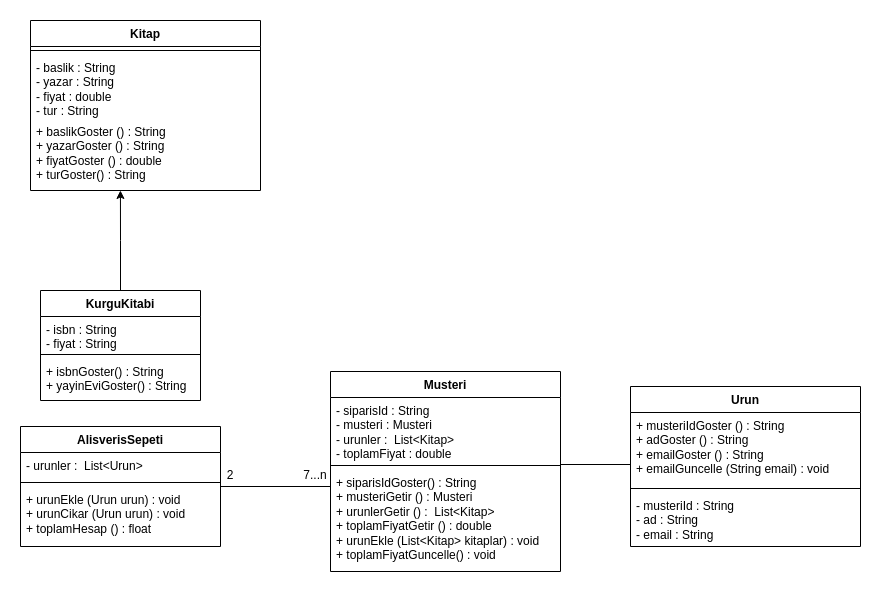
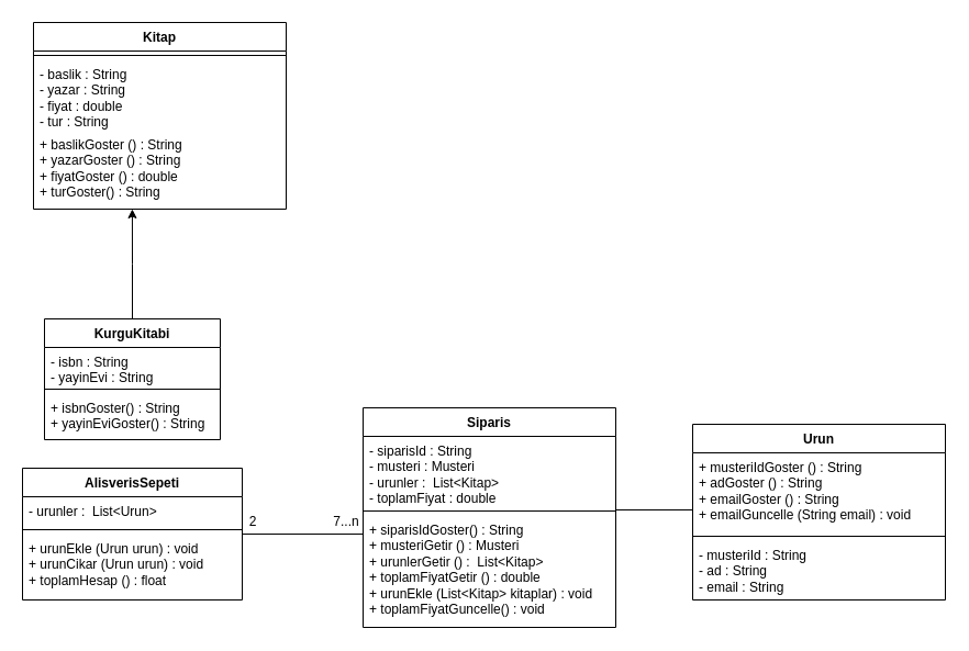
- <mxCell id="12" value="&lt;div&gt;- isbn : String&lt;/div&gt;&lt;div&gt;- fiyat : String&lt;/div&gt;" style="text;strokeColor=none;fillColor=none;align=left;verticalAlign=top;spacingLeft=4;spacingRight=4;overflow=hidden;rotatable=0;points=[[0,0.5],[1,0.5]];portConstraint=eastwest;whiteSpace=wrap;html=1;" parent="11" vertex="1"><mxGeometry y="26" width="160" height="34" as="geometry" /></mxCell>
+ <mxCell id="12" value="&lt;div&gt;- isbn : String&lt;/div&gt;&lt;div&gt;- yayinEvi : String&lt;/div&gt;" style="text;strokeColor=none;fillColor=none;align=left;verticalAlign=top;spacingLeft=4;spacingRight=4;overflow=hidden;rotatable=0;points=[[0,0.5],[1,0.5]];portConstraint=eastwest;whiteSpace=wrap;html=1;" parent="11" vertex="1"><mxGeometry y="26" width="160" height="34" as="geometry" /></mxCell>
- <mxCell id="19" value="Musteri" style="swimlane;fontStyle=1;align=center;verticalAlign=top;childLayout=stackLayout;horizontal=1;startSize=26;horizontalStack=0;resizeParent=1;resizeParentMax=0;resizeLast=0;collapsible=1;marginBottom=0;whiteSpace=wrap;html=1;" parent="1" vertex="1"><mxGeometry x="330" y="371" width="230" height="200" as="geometry" /></mxCell>
+ <mxCell id="19" value="Siparis" style="swimlane;fontStyle=1;align=center;verticalAlign=top;childLayout=stackLayout;horizontal=1;startSize=26;horizontalStack=0;resizeParent=1;resizeParentMax=0;resizeLast=0;collapsible=1;marginBottom=0;whiteSpace=wrap;html=1;" parent="1" vertex="1"><mxGeometry x="330" y="371" width="230" height="200" as="geometry" /></mxCell>
